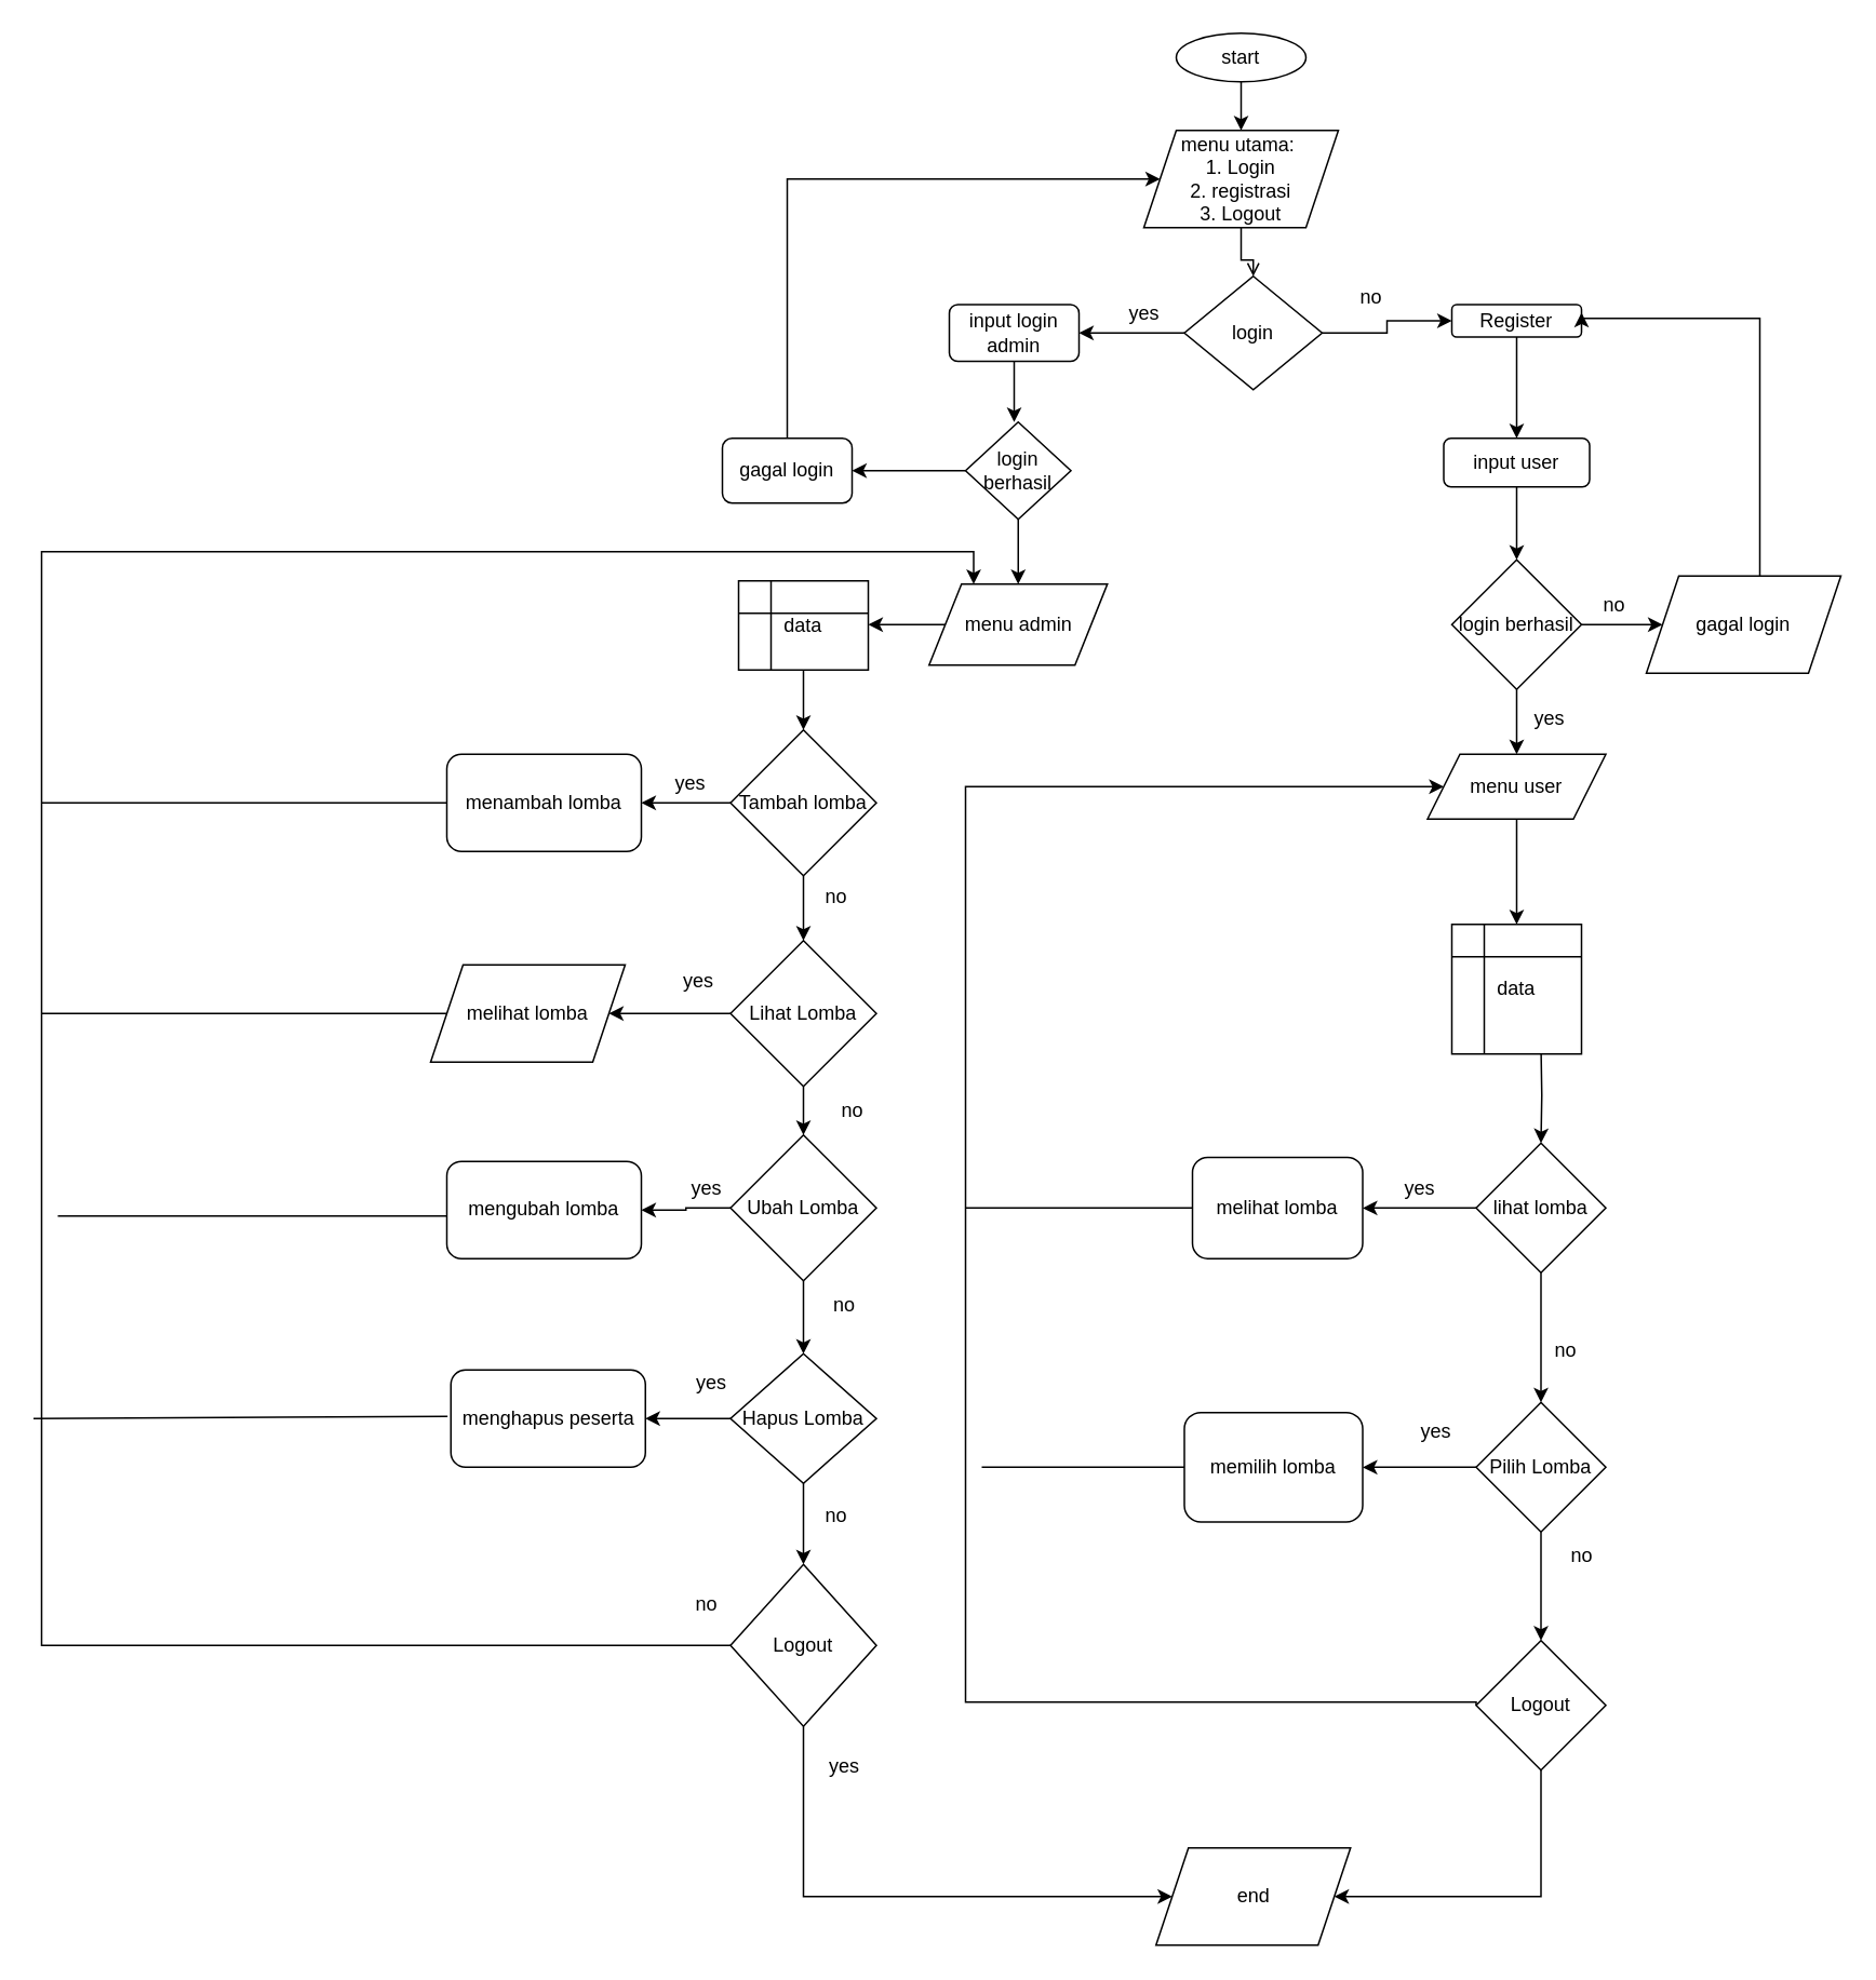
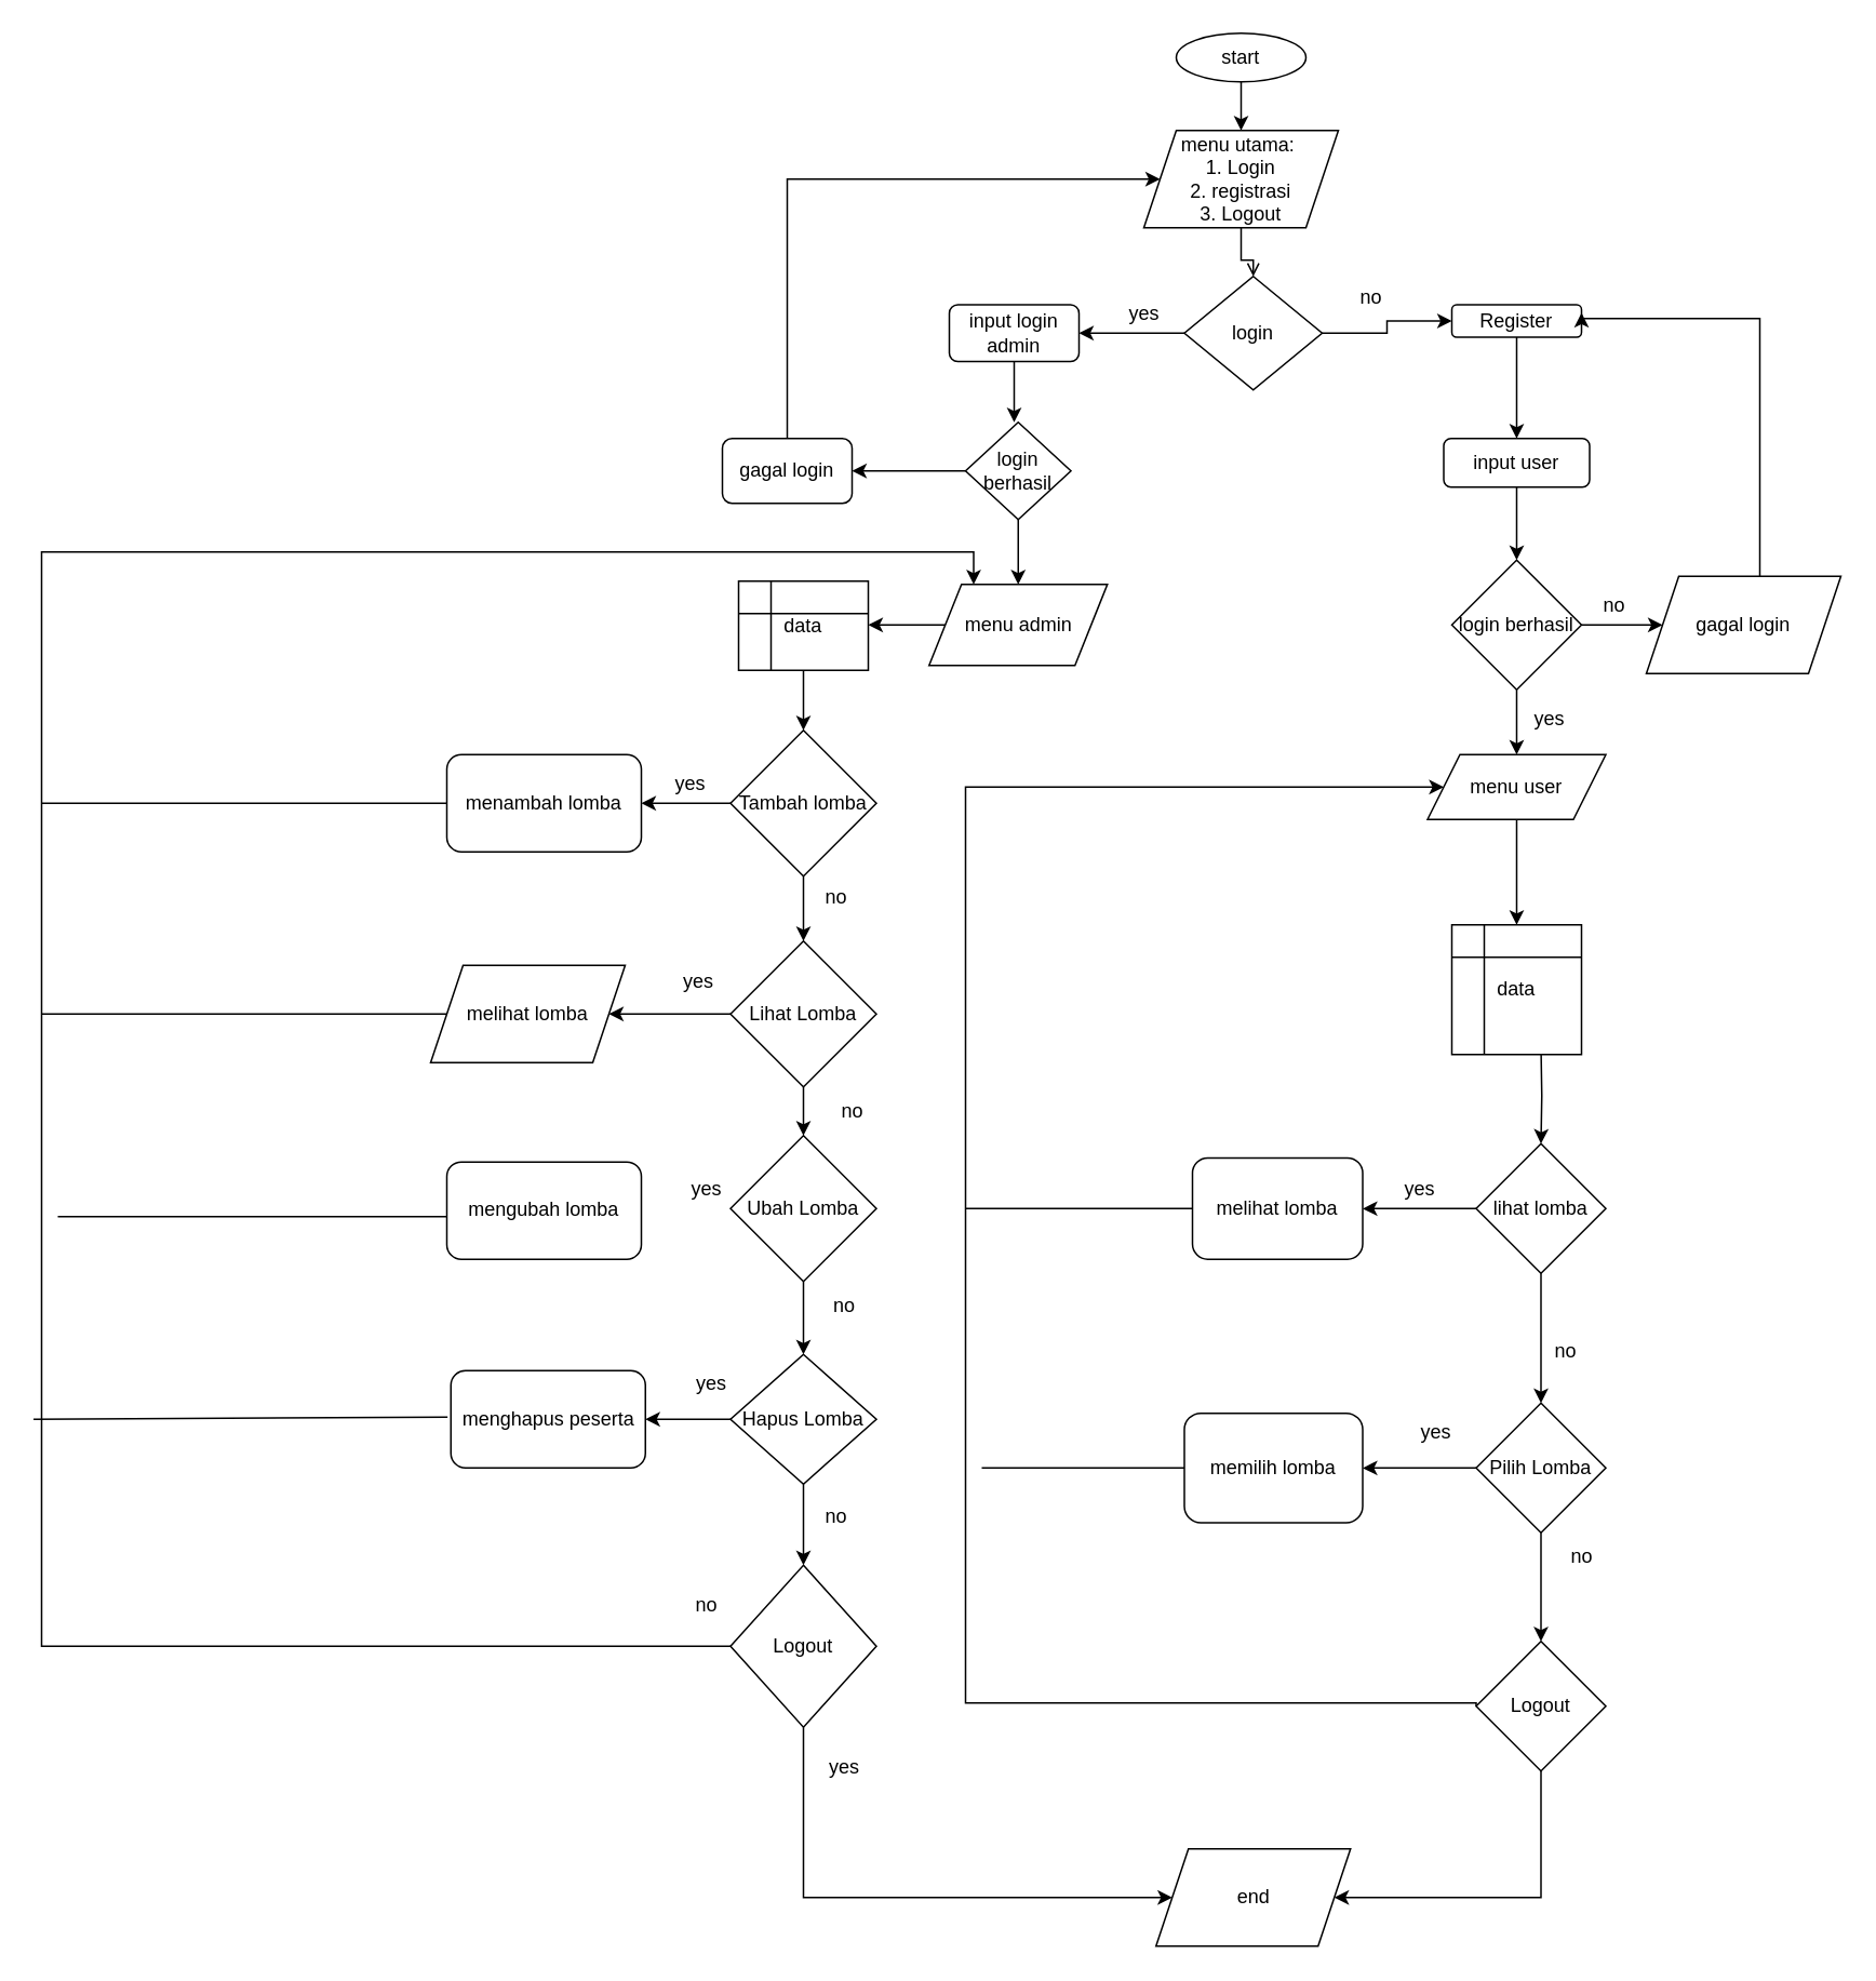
- <mxCell id="25" value="" style="edgeStyle=orthogonalEdgeStyle;rounded=0;orthogonalLoop=1;jettySize=auto;html=1;" parent="1" source="26" target="58" edge="1"><mxGeometry relative="1" as="geometry" /></mxCell>
